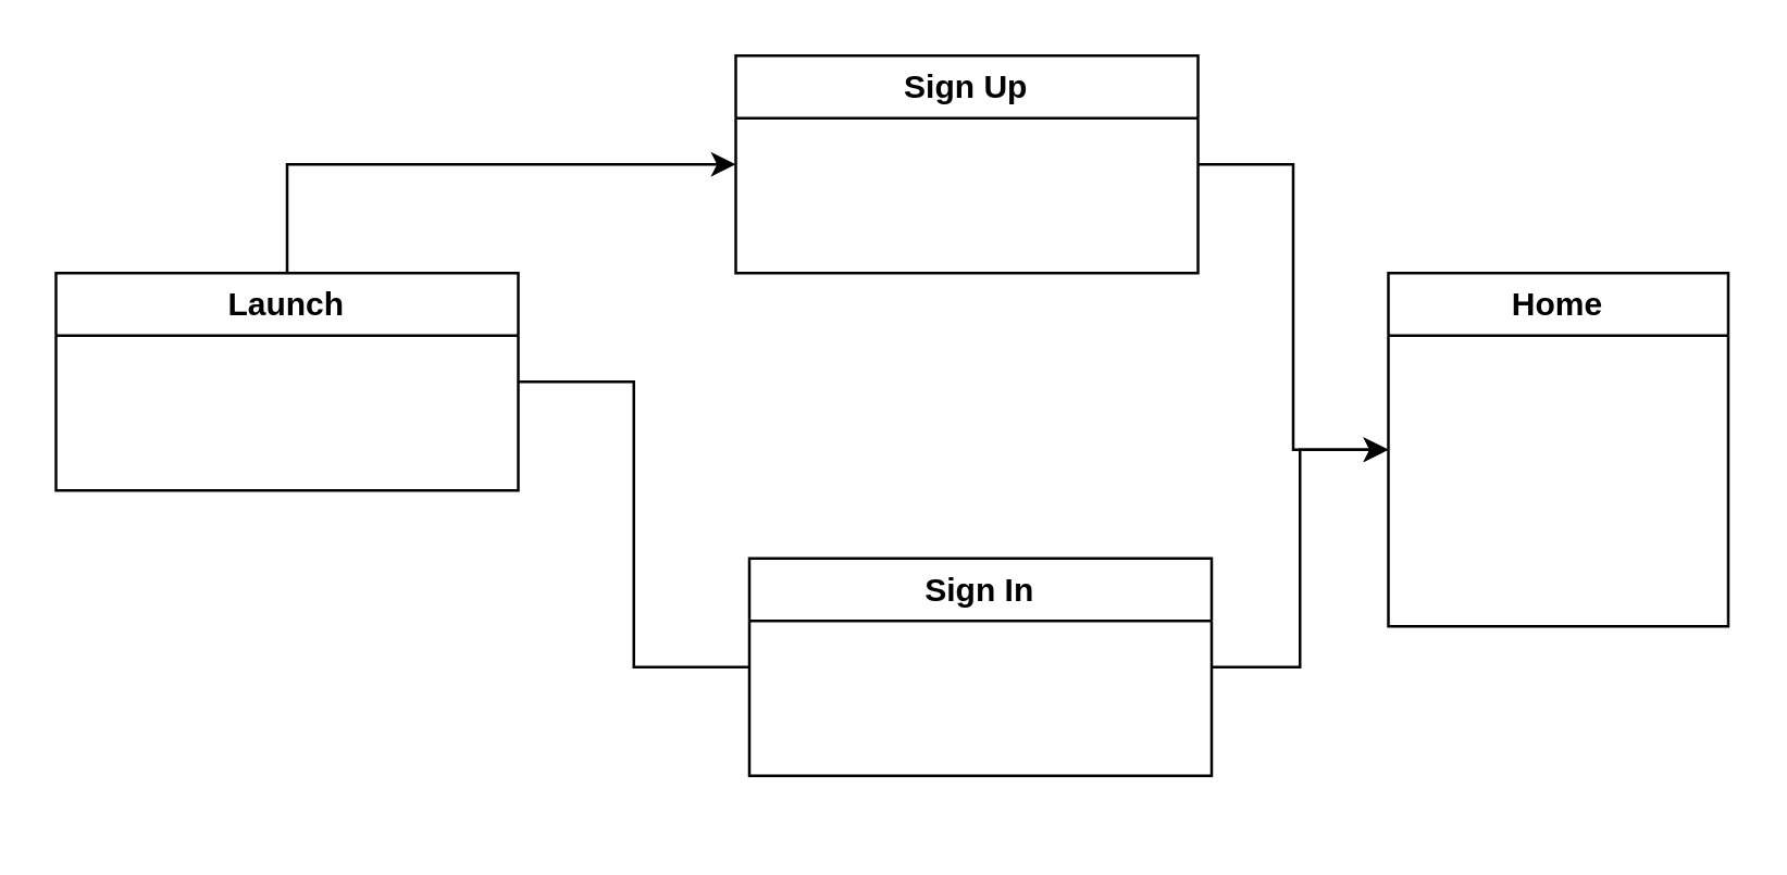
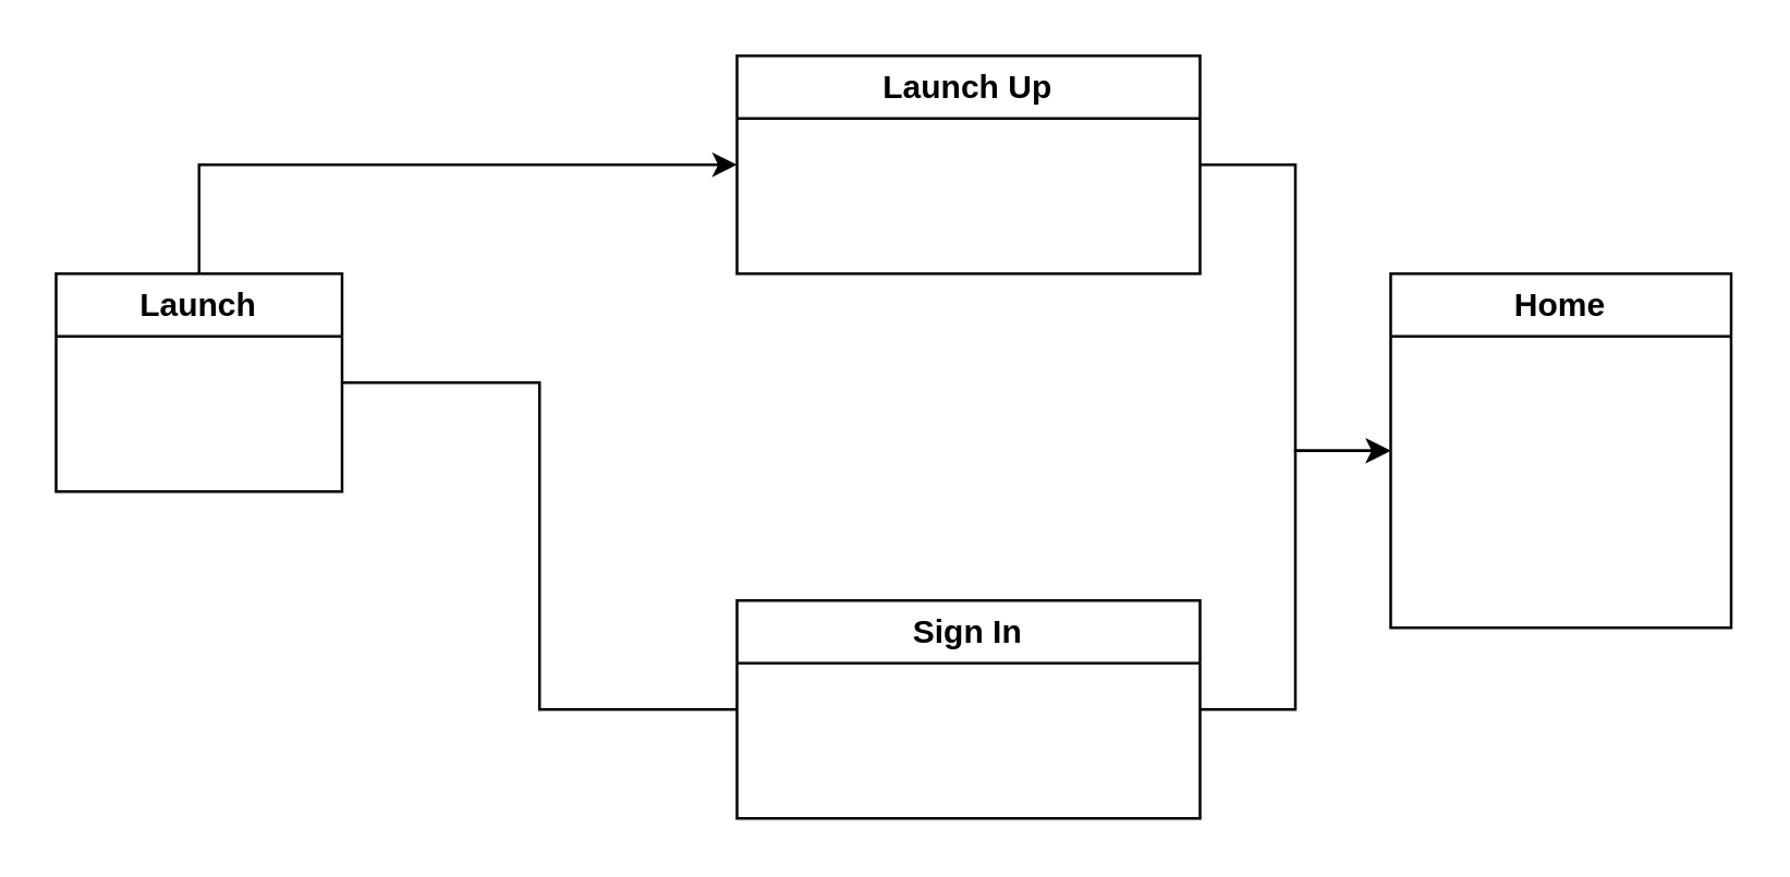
- <mxCell id="6" value="Sign Up" style="swimlane;whiteSpace=wrap;html=1;" vertex="1" parent="1"><mxGeometry x="270" y="20" width="170" height="80" as="geometry" /></mxCell>
+ <mxCell id="6" value="Launch Up" style="swimlane;whiteSpace=wrap;html=1;" vertex="1" parent="1"><mxGeometry x="270" y="20" width="170" height="80" as="geometry" /></mxCell>
- <mxCell id="4" value="Launch" style="swimlane;whiteSpace=wrap;html=1;" vertex="1" parent="1"><mxGeometry x="20" y="100" width="170" height="80" as="geometry" /></mxCell>
+ <mxCell id="4" value="Launch" style="swimlane;whiteSpace=wrap;html=1;" vertex="1" parent="1"><mxGeometry x="20" y="100" width="105" height="80" as="geometry" /></mxCell>
- <mxCell id="8" value="Sign In" style="swimlane;whiteSpace=wrap;html=1;" vertex="1" parent="1"><mxGeometry x="275" y="205" width="170" height="80" as="geometry" /></mxCell>
+ <mxCell id="8" value="Sign In" style="swimlane;whiteSpace=wrap;html=1;" vertex="1" parent="1"><mxGeometry x="270" y="220" width="170" height="80" as="geometry" /></mxCell>
